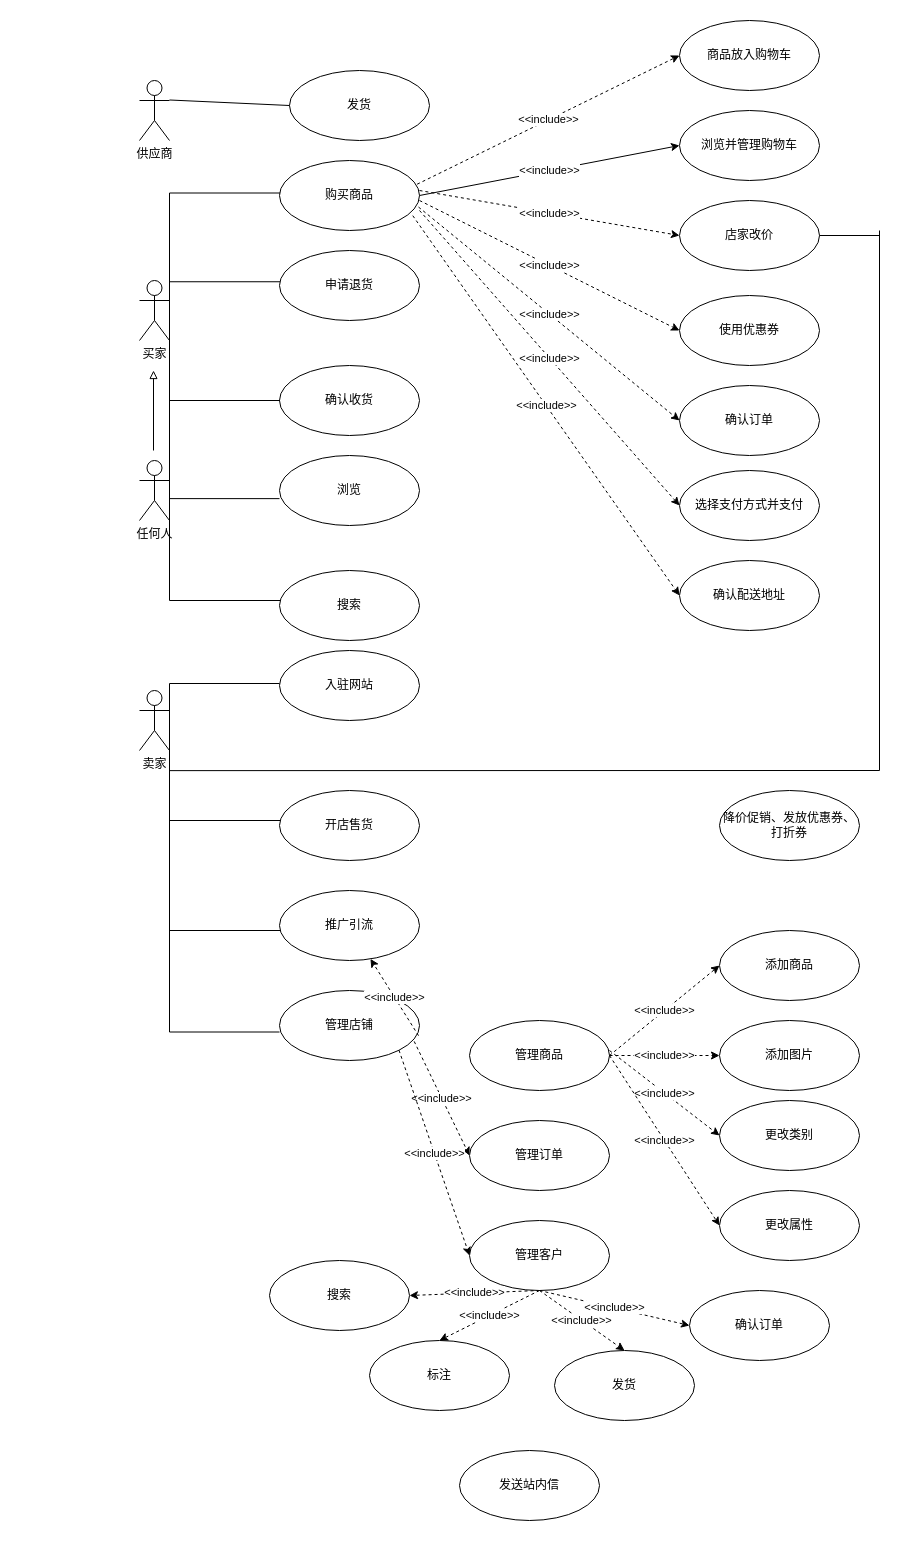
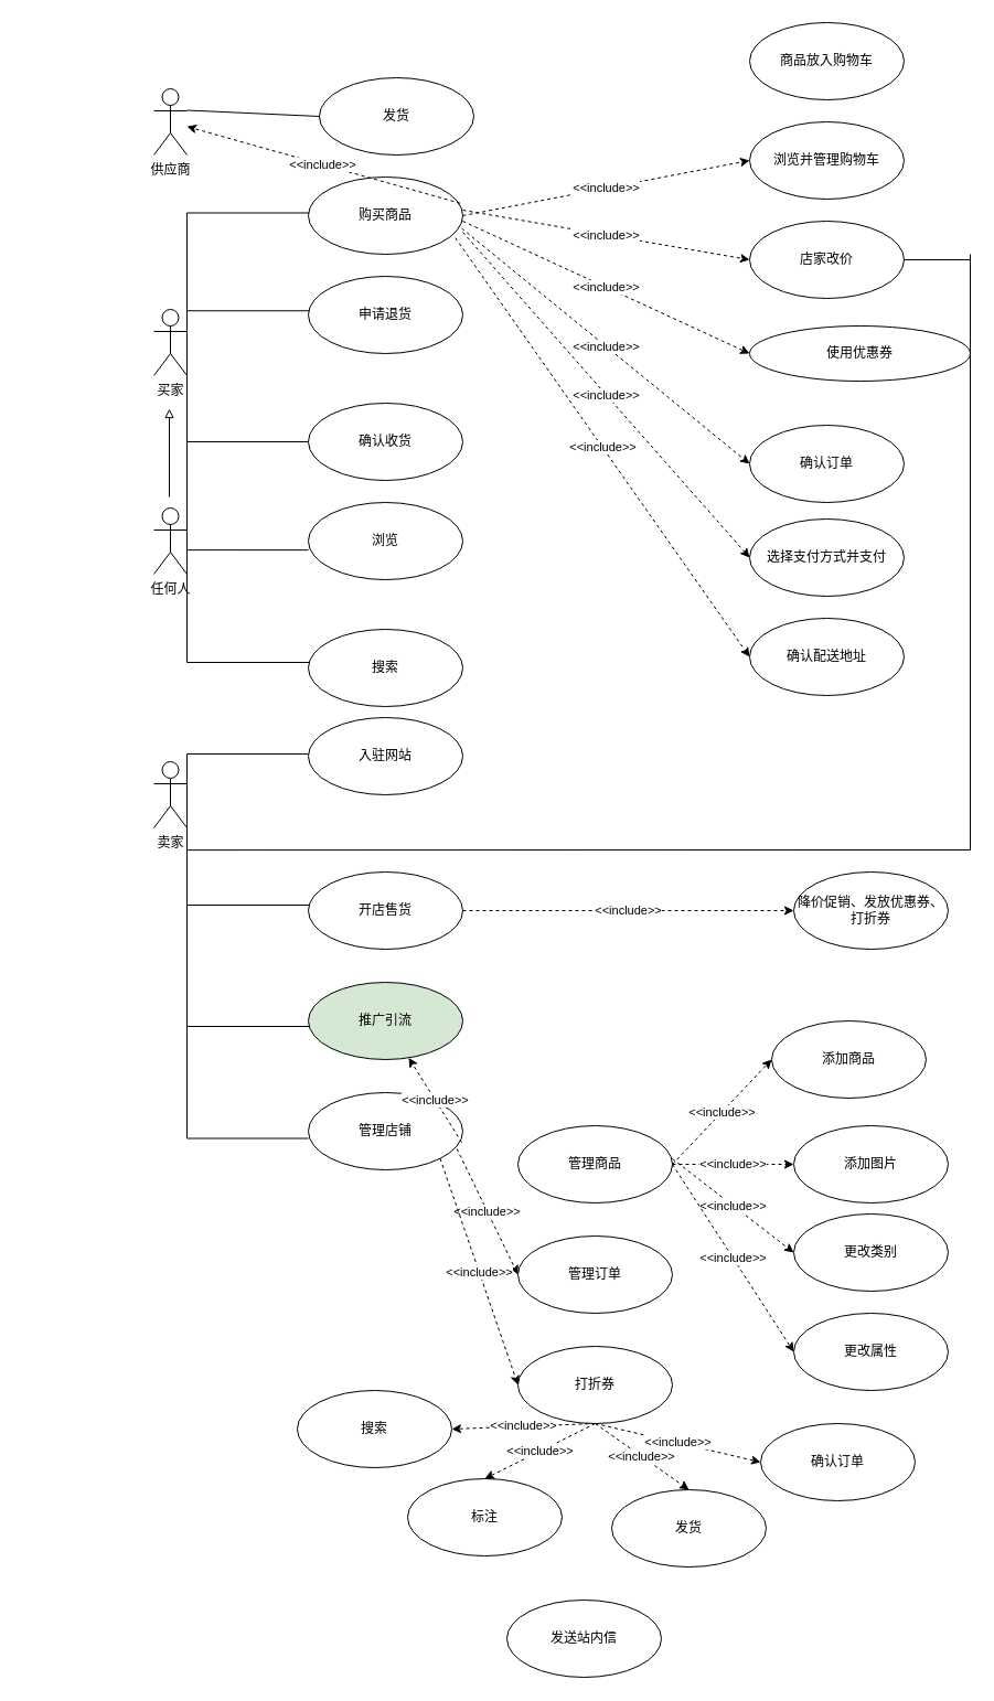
- <mxCell id="43" value="&amp;lt;&amp;lt;include&amp;gt;&amp;gt;" style="endArrow=classic;html=1;dashed=1;exitX=0.983;exitY=0.339;exitDx=0;exitDy=0;exitPerimeter=0;entryX=0;entryY=0.5;entryDx=0;entryDy=0;" edge="1" parent="1" source="13" target="14"><mxGeometry width="50" height="50" relative="1" as="geometry"><mxPoint x="469" y="80" as="sourcePoint" /><mxPoint x="519" y="30" as="targetPoint" /></mxGeometry></mxCell>
+ <mxCell id="43" value="&amp;lt;&amp;lt;include&amp;gt;&amp;gt;" style="endArrow=classic;html=1;dashed=1;exitX=0.983;exitY=0.339;exitDx=0;exitDy=0;exitPerimeter=0;" edge="1" parent="1" source="13" target="9"><mxGeometry width="50" height="50" relative="1" as="geometry"><mxPoint x="469" y="80" as="sourcePoint" /><mxPoint x="519" y="30" as="targetPoint" /></mxGeometry></mxCell>
- <mxCell id="44" value="&amp;lt;&amp;lt;include&amp;gt;&amp;gt;" style="endArrow=classic;html=1;dashed=0;exitX=1;exitY=0.5;exitDx=0;exitDy=0;entryX=0;entryY=0.5;entryDx=0;entryDy=0;" edge="1" parent="1" source="13" target="15"><mxGeometry width="50" height="50" relative="1" as="geometry"><mxPoint x="426.62" y="193.73" as="sourcePoint" /><mxPoint x="689" y="65" as="targetPoint" /></mxGeometry></mxCell>
+ <mxCell id="44" value="&amp;lt;&amp;lt;include&amp;gt;&amp;gt;" style="endArrow=classic;html=1;dashed=1;exitX=1;exitY=0.5;exitDx=0;exitDy=0;entryX=0;entryY=0.5;entryDx=0;entryDy=0;" edge="1" parent="1" source="13" target="15"><mxGeometry width="50" height="50" relative="1" as="geometry"><mxPoint x="426.62" y="193.73" as="sourcePoint" /><mxPoint x="689" y="65" as="targetPoint" /></mxGeometry></mxCell>
- <mxCell id="18" value="使用优惠券" style="ellipse;whiteSpace=wrap;html=1;" vertex="1" parent="1"><mxGeometry x="679" y="295" width="140" height="70" as="geometry" /></mxCell>
+ <mxCell id="18" value="使用优惠券" style="ellipse;whiteSpace=wrap;html=1;" vertex="1" parent="1"><mxGeometry x="679" y="295" width="200" height="50" as="geometry" /></mxCell>
+ <mxCell id="53" value="&amp;lt;&amp;lt;include&amp;gt;&amp;gt;" style="endArrow=classic;html=1;dashed=1;entryX=0;entryY=0.5;entryDx=0;entryDy=0;exitX=1;exitY=0.5;exitDx=0;exitDy=0;" edge="1" parent="1" source="7" target="12"><mxGeometry width="50" height="50" relative="1" as="geometry"><mxPoint x="429" y="1035" as="sourcePoint" /><mxPoint x="479" y="975" as="targetPoint" /></mxGeometry></mxCell>
- <mxCell id="8" value="推广引流" style="ellipse;whiteSpace=wrap;html=1;" vertex="1" parent="1"><mxGeometry x="279" y="890" width="140" height="70" as="geometry" /></mxCell>
+ <mxCell id="8" value="推广引流" style="ellipse;whiteSpace=wrap;html=1;fillColor=#d5e8d4;" vertex="1" parent="1"><mxGeometry x="279" y="890" width="140" height="70" as="geometry" /></mxCell>
- <mxCell id="28" value="添加商品" style="ellipse;whiteSpace=wrap;html=1;" vertex="1" parent="1"><mxGeometry x="719" y="930" width="140" height="70" as="geometry" /></mxCell>
+ <mxCell id="28" value="添加商品" style="ellipse;whiteSpace=wrap;html=1;" vertex="1" parent="1"><mxGeometry x="699" y="925" width="140" height="70" as="geometry" /></mxCell>
- <mxCell id="27" value="管理客户" style="ellipse;whiteSpace=wrap;html=1;" vertex="1" parent="1"><mxGeometry x="469" y="1220" width="140" height="70" as="geometry" /></mxCell>
+ <mxCell id="27" value="打折券" style="ellipse;whiteSpace=wrap;html=1;" vertex="1" parent="1"><mxGeometry x="469" y="1220" width="140" height="70" as="geometry" /></mxCell>
